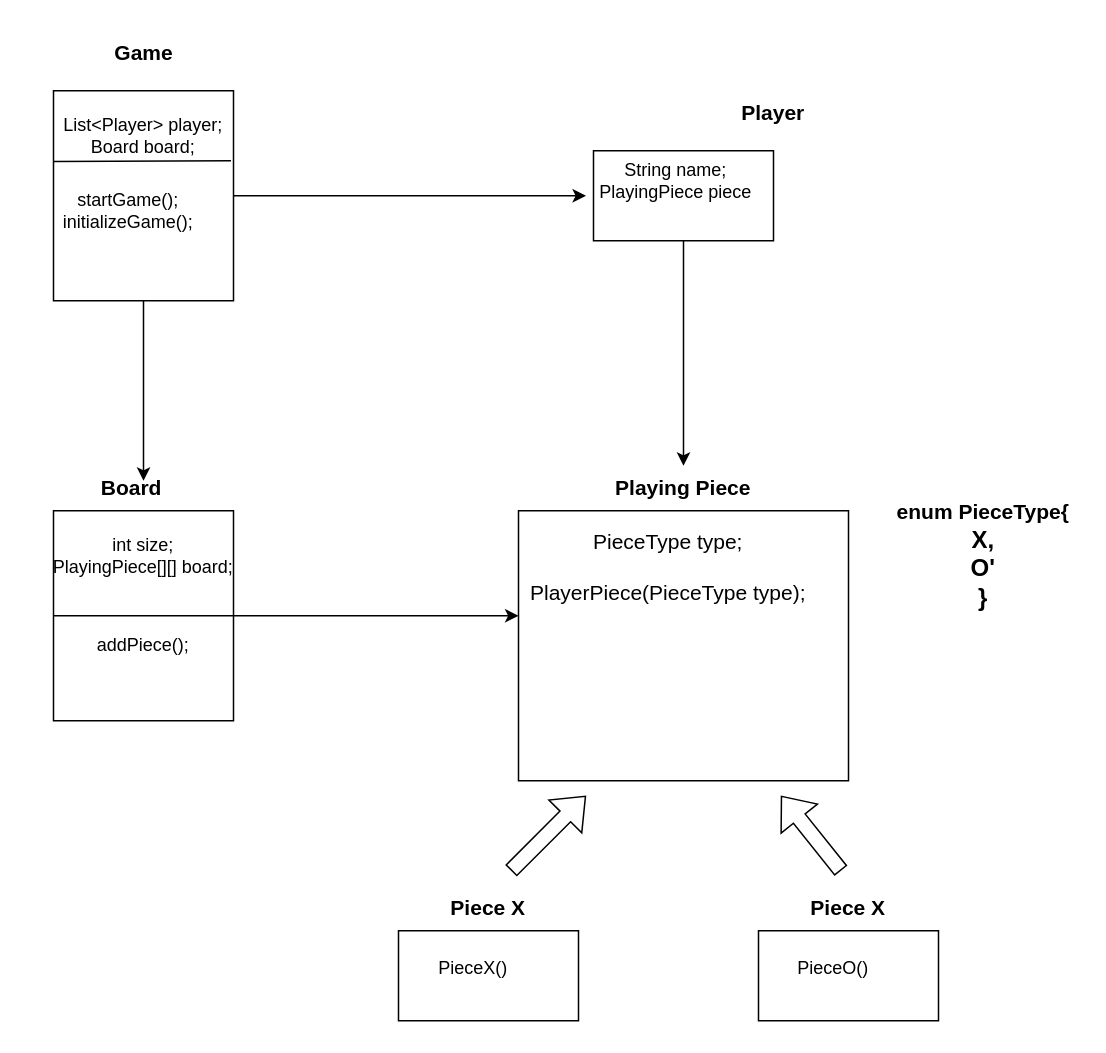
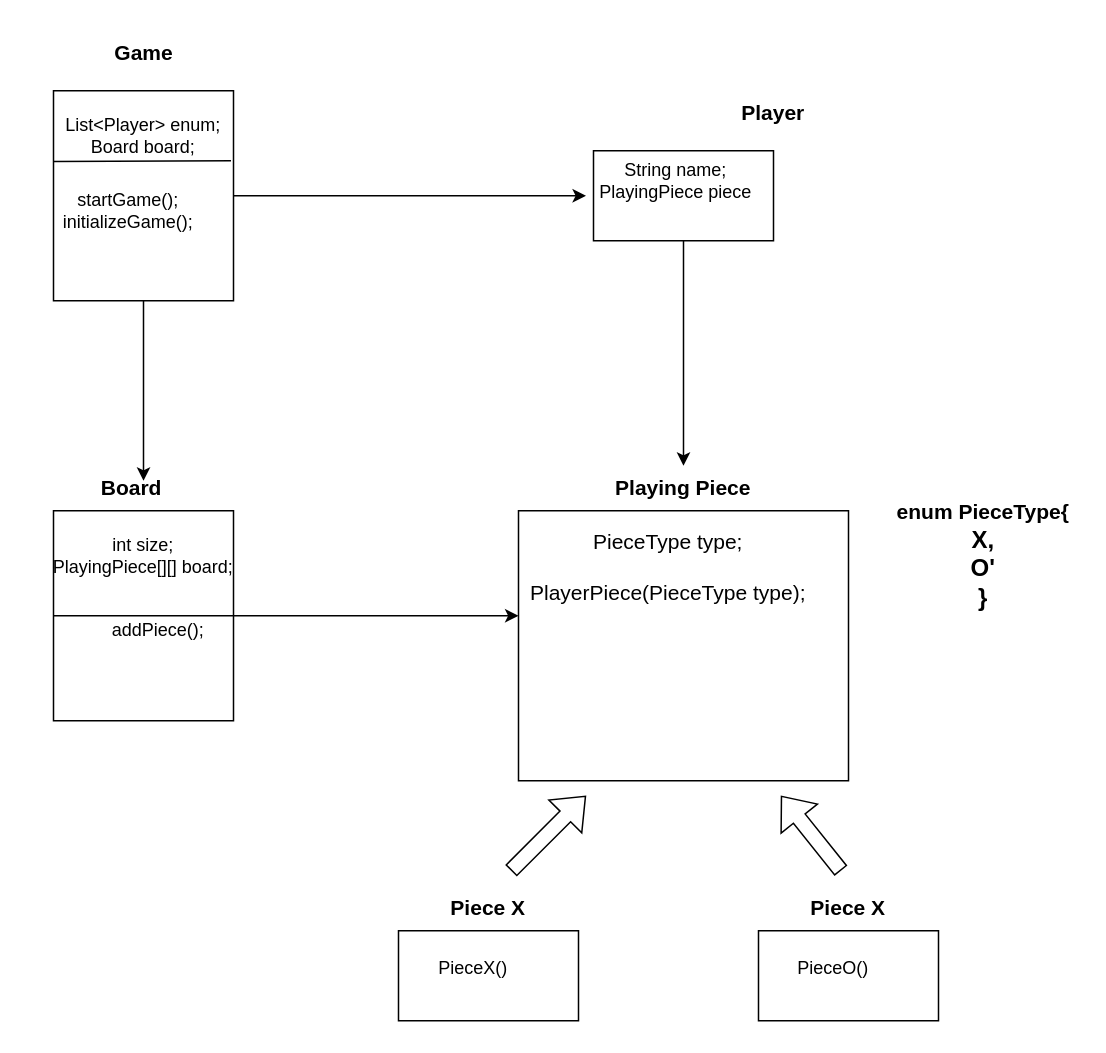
- <mxCell id="23" value="List&amp;lt;Player&amp;gt; player;&lt;div&gt;Board board;&lt;/div&gt;" style="text;html=1;align=center;verticalAlign=middle;whiteSpace=wrap;rounded=0;" parent="1" vertex="1"><mxGeometry x="35" y="80" width="120" height="20" as="geometry" /></mxCell>
+ <mxCell id="23" value="List&amp;lt;Player&amp;gt; enum;&lt;div&gt;Board board;&lt;/div&gt;" style="text;html=1;align=center;verticalAlign=middle;whiteSpace=wrap;rounded=0;" parent="1" vertex="1"><mxGeometry x="35" y="80" width="120" height="20" as="geometry" /></mxCell>
- <mxCell id="26" value="addPiece();" style="text;html=1;align=center;verticalAlign=middle;whiteSpace=wrap;rounded=0;" parent="1" vertex="1"><mxGeometry x="65" y="415" width="60" height="30" as="geometry" /></mxCell>
+ <mxCell id="26" value="addPiece();" style="text;html=1;align=center;verticalAlign=middle;whiteSpace=wrap;rounded=0;" parent="1" vertex="1"><mxGeometry x="75" y="405" width="60" height="30" as="geometry" /></mxCell>
